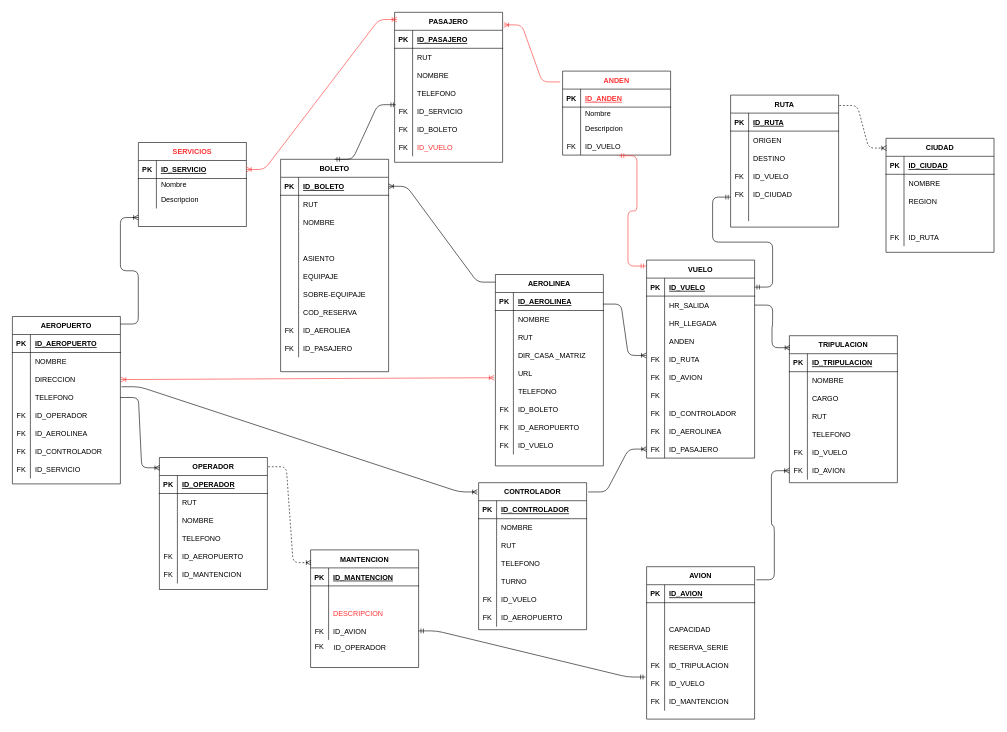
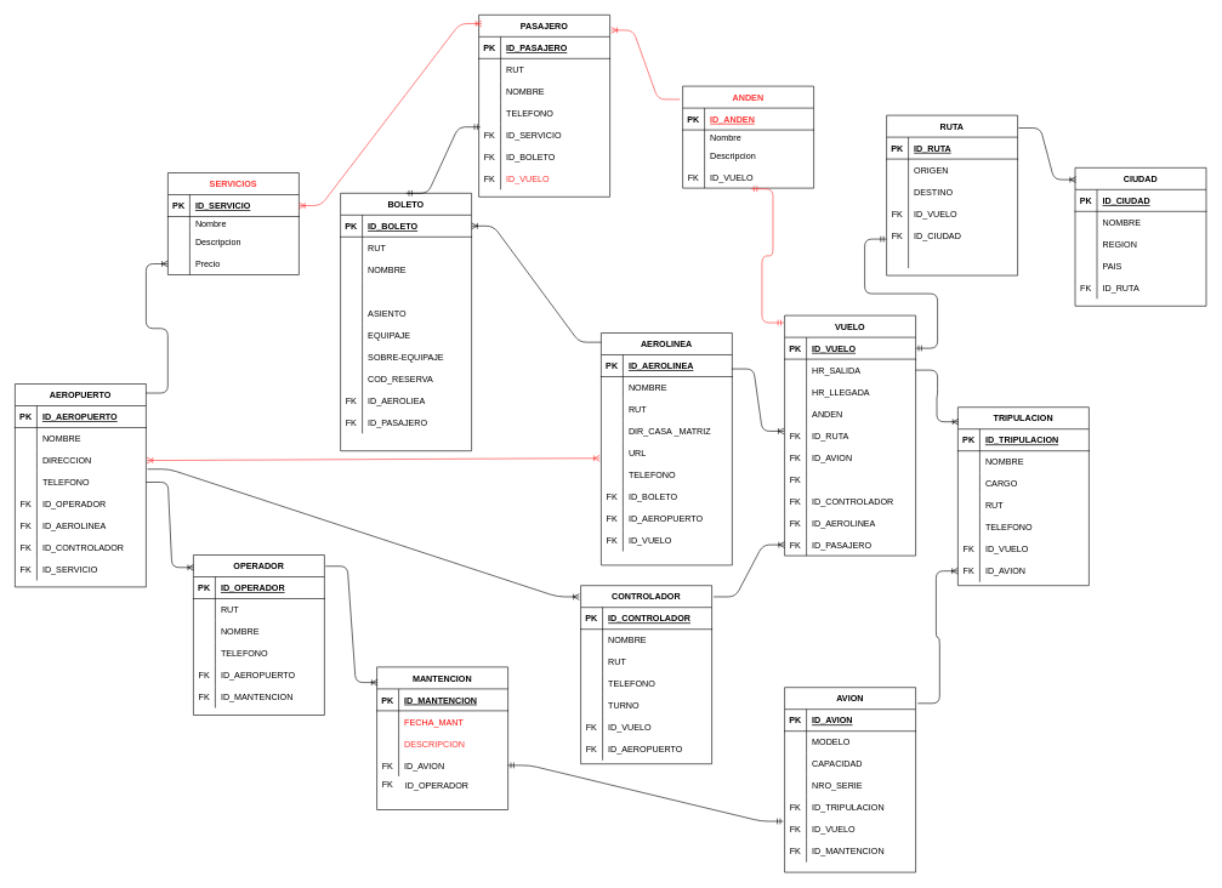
- <mxCell id="295" value="" style="edgeStyle=entityRelationEdgeStyle;fontSize=12;html=1;endArrow=ERoneToMany;exitX=1.007;exitY=0.079;exitDx=0;exitDy=0;entryX=0.006;entryY=0.086;entryDx=0;entryDy=0;entryPerimeter=0;exitPerimeter=0;dashed=1;" parent="1" source="191" target="279" edge="1"><mxGeometry width="100" height="100" relative="1" as="geometry"><mxPoint x="1665" y="428" as="sourcePoint" /><mxPoint x="1469" y="314" as="targetPoint" /></mxGeometry></mxCell>
+ <mxCell id="295" value="" style="edgeStyle=entityRelationEdgeStyle;fontSize=12;html=1;endArrow=ERoneToMany;exitX=1.007;exitY=0.079;exitDx=0;exitDy=0;entryX=0.006;entryY=0.086;entryDx=0;entryDy=0;entryPerimeter=0;exitPerimeter=0;" parent="1" source="191" target="279" edge="1"><mxGeometry width="100" height="100" relative="1" as="geometry"><mxPoint x="1665" y="428" as="sourcePoint" /><mxPoint x="1469" y="314" as="targetPoint" /></mxGeometry></mxCell>
+ <mxCell id="244" value="Precio" style="shape=partialRectangle;connectable=0;fillColor=none;top=0;left=0;bottom=0;right=0;align=left;spacingLeft=6;fontStyle=0;overflow=hidden;" parent="242" vertex="1"><mxGeometry x="30" width="150" height="30" as="geometry" /></mxCell>
+ <mxCell id="291" value="PAIS" style="shape=partialRectangle;connectable=0;fillColor=none;top=0;left=0;bottom=0;right=0;align=left;spacingLeft=6;overflow=hidden;" parent="289" vertex="1"><mxGeometry x="30" width="150" height="30" as="geometry" /></mxCell>
- <mxCell id="273" value="" style="edgeStyle=entityRelationEdgeStyle;fontSize=12;html=1;endArrow=ERoneToMany;exitX=1.008;exitY=0.07;exitDx=0;exitDy=0;entryX=0.005;entryY=0.108;entryDx=0;entryDy=0;entryPerimeter=0;exitPerimeter=0;dashed=1;" parent="1" source="137" target="156" edge="1"><mxGeometry width="100" height="100" relative="1" as="geometry"><mxPoint x="671" y="890" as="sourcePoint" /><mxPoint x="506.22" y="1159.24" as="targetPoint" /></mxGeometry></mxCell>
+ <mxCell id="273" value="" style="edgeStyle=entityRelationEdgeStyle;fontSize=12;html=1;endArrow=ERoneToMany;exitX=1.008;exitY=0.07;exitDx=0;exitDy=0;entryX=0.005;entryY=0.108;entryDx=0;entryDy=0;entryPerimeter=0;exitPerimeter=0;" parent="1" source="137" target="156" edge="1"><mxGeometry width="100" height="100" relative="1" as="geometry"><mxPoint x="671" y="890" as="sourcePoint" /><mxPoint x="506.22" y="1159.24" as="targetPoint" /></mxGeometry></mxCell>
+ <mxCell id="162" value="FECHA_MANT" style="shape=partialRectangle;connectable=0;fillColor=none;top=0;left=0;bottom=0;right=0;align=left;spacingLeft=6;overflow=hidden;fontColor=#FF0000;" parent="160" vertex="1"><mxGeometry x="30" width="150" height="30" as="geometry" /></mxCell>
+ <mxCell id="175" value="MODELO" style="shape=partialRectangle;connectable=0;fillColor=none;top=0;left=0;bottom=0;right=0;align=left;spacingLeft=6;overflow=hidden;" parent="173" vertex="1"><mxGeometry x="30" width="150" height="30" as="geometry" /></mxCell>
- <mxCell id="181" value="RESERVA_SERIE" style="shape=partialRectangle;connectable=0;fillColor=none;top=0;left=0;bottom=0;right=0;align=left;spacingLeft=6;overflow=hidden;" parent="179" vertex="1"><mxGeometry x="30" width="150" height="30" as="geometry" /></mxCell>
+ <mxCell id="181" value="NRO_SERIE" style="shape=partialRectangle;connectable=0;fillColor=none;top=0;left=0;bottom=0;right=0;align=left;spacingLeft=6;overflow=hidden;" parent="179" vertex="1"><mxGeometry x="30" width="150" height="30" as="geometry" /></mxCell>
